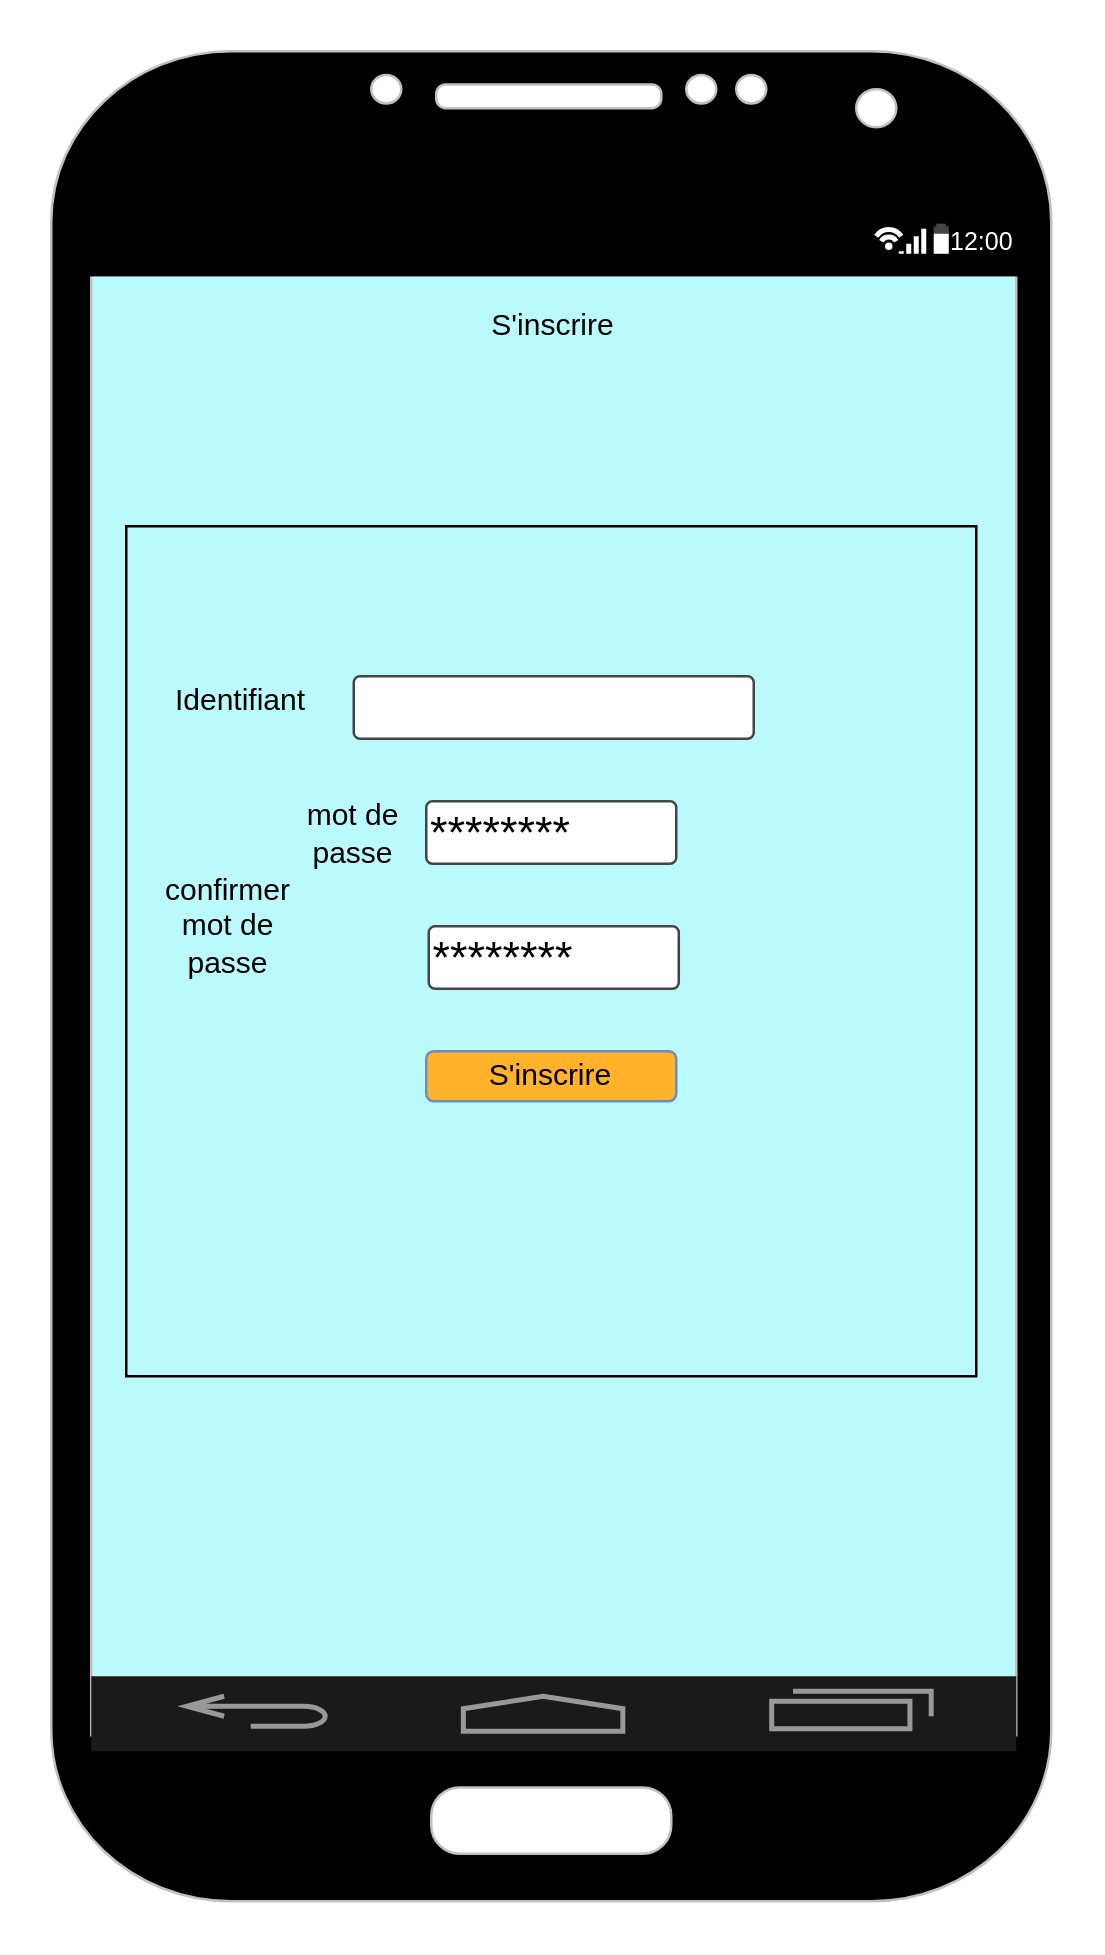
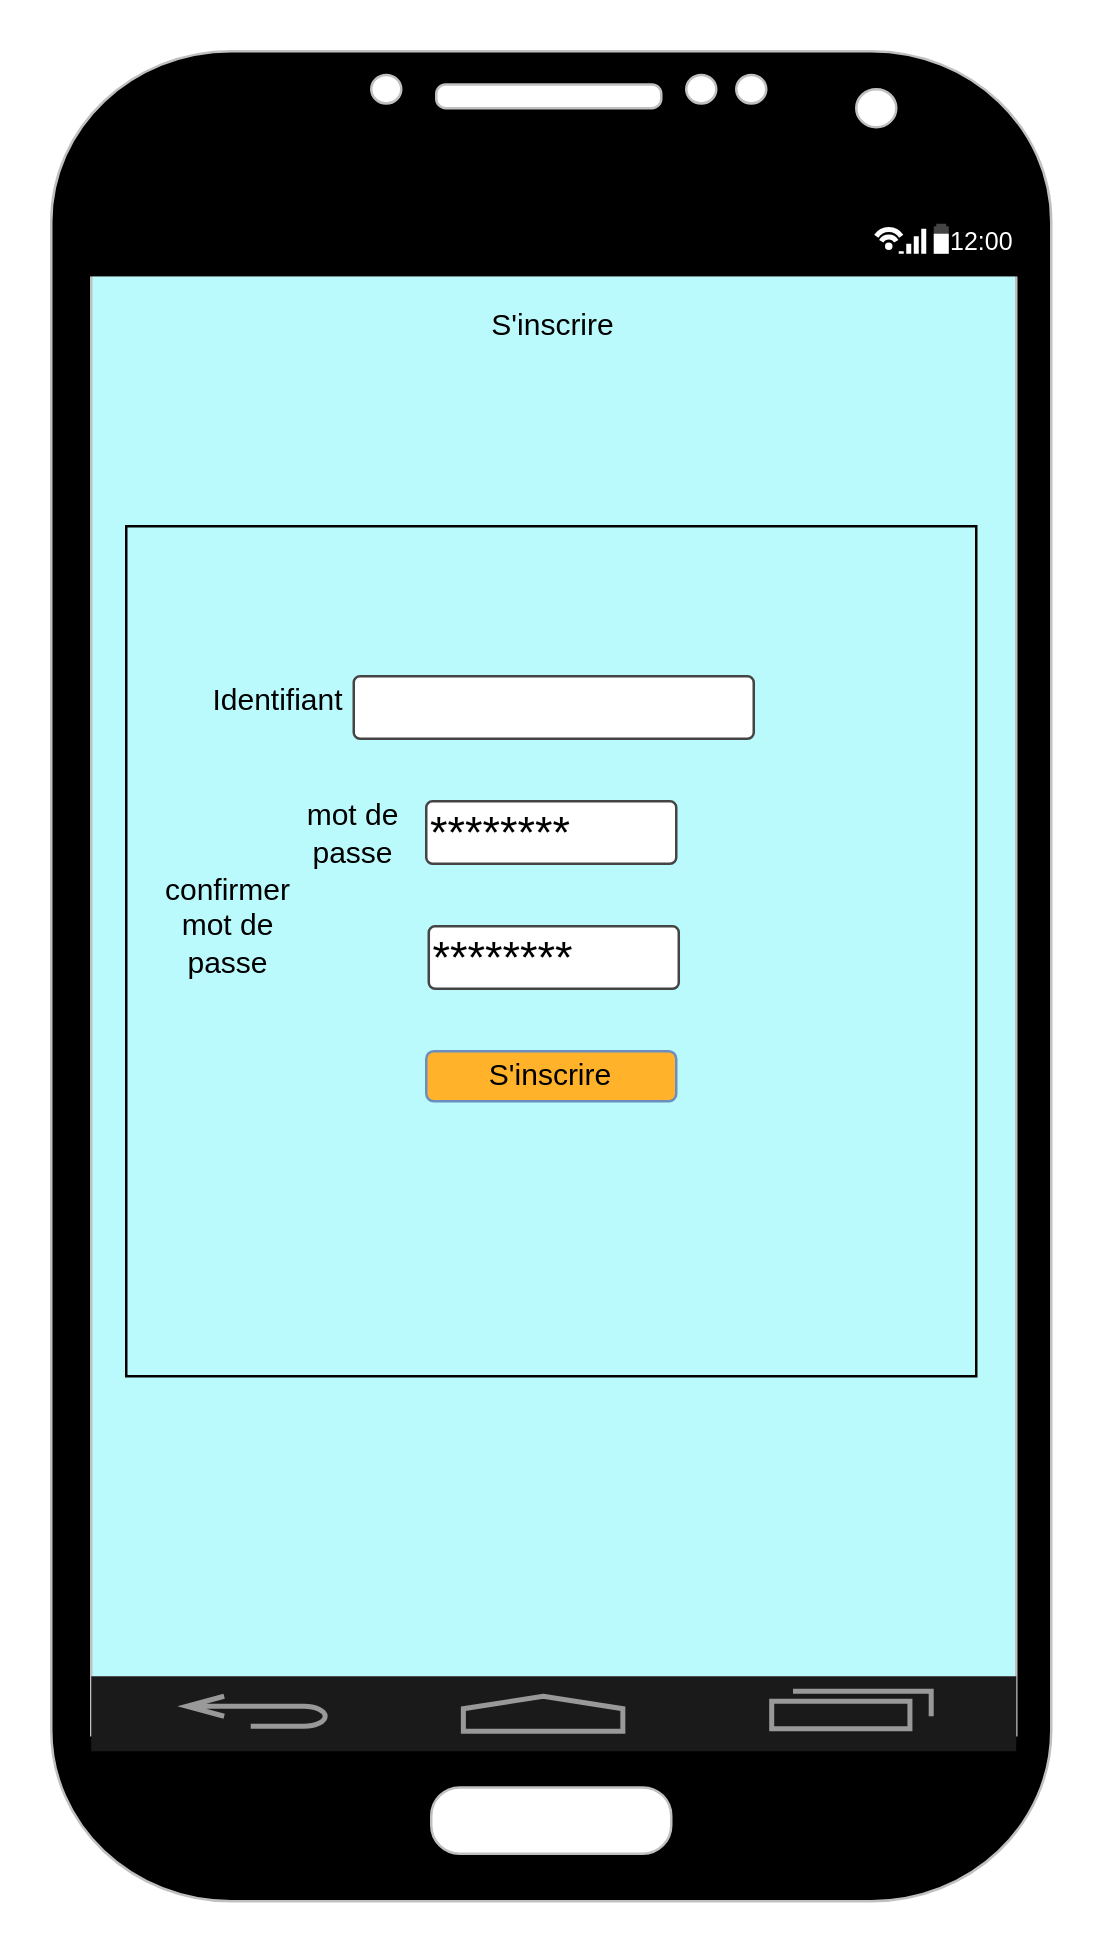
- <mxCell id="12" value="Identifiant" style="text;html=1;strokeColor=none;fillColor=none;align=center;verticalAlign=middle;whiteSpace=wrap;rounded=0;fontSize=12;" parent="1" vertex="1"><mxGeometry x="66" y="265" width="60" height="30" as="geometry" /></mxCell>
+ <mxCell id="12" value="Identifiant" style="text;html=1;strokeColor=none;fillColor=none;align=center;verticalAlign=middle;whiteSpace=wrap;rounded=0;fontSize=12;" parent="1" vertex="1"><mxGeometry x="81" y="265" width="60" height="30" as="geometry" /></mxCell>
